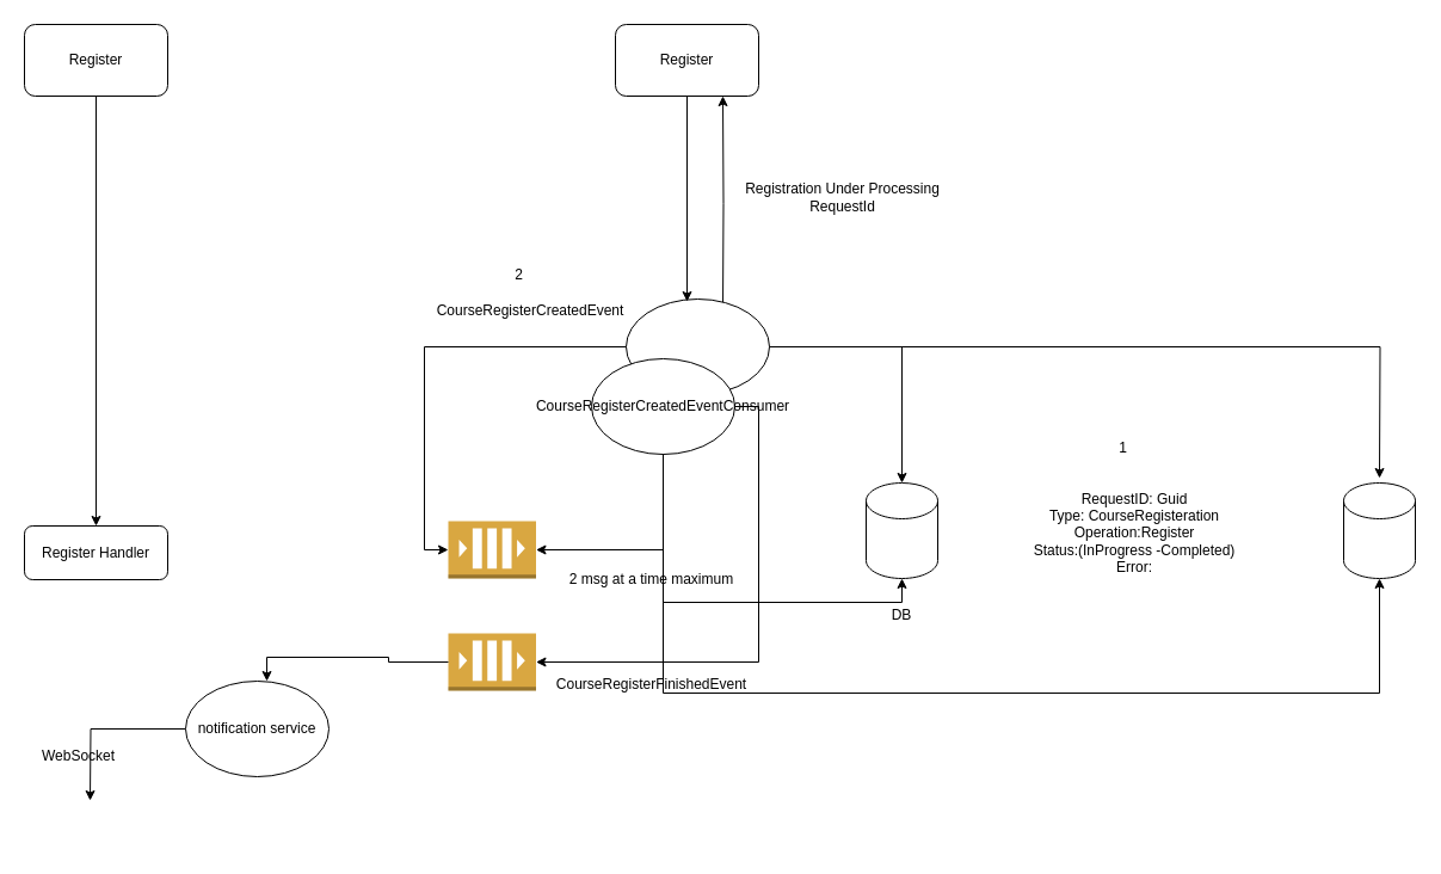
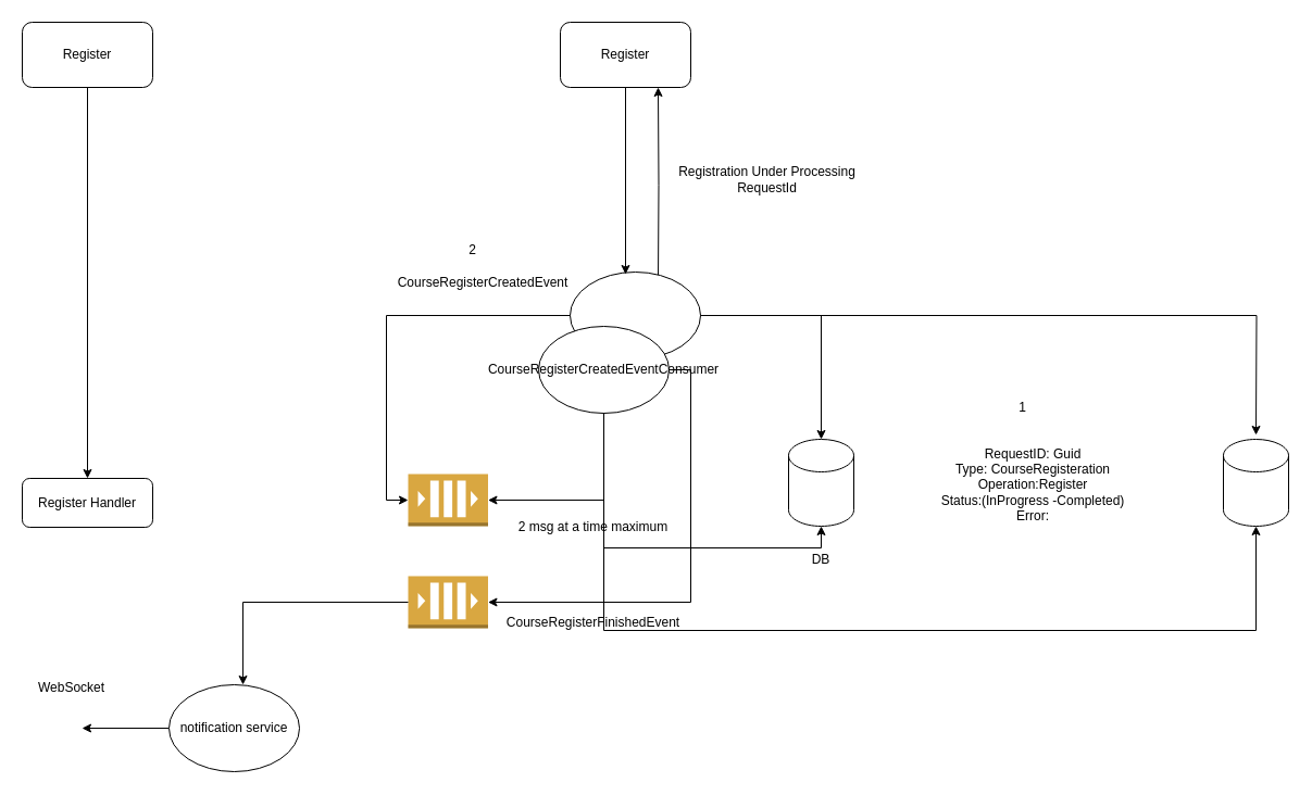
- <mxCell id="28" value="notification service" style="ellipse;whiteSpace=wrap;html=1;" vertex="1" parent="1"><mxGeometry x="155" y="570" width="120" height="80" as="geometry" /></mxCell>
+ <mxCell id="28" value="notification service" style="ellipse;whiteSpace=wrap;html=1;" vertex="1" parent="1"><mxGeometry x="155" y="630" width="120" height="80" as="geometry" /></mxCell>
